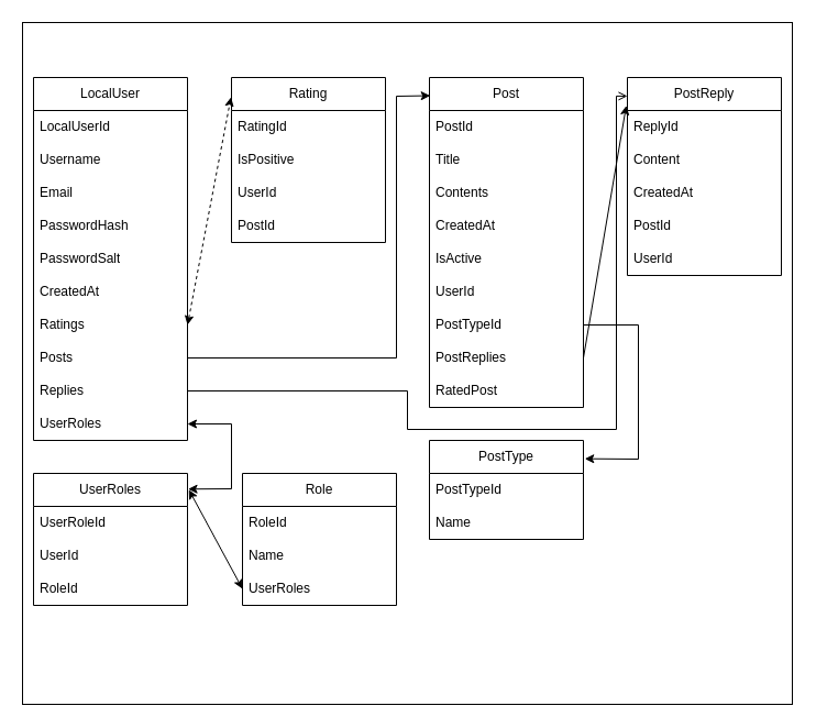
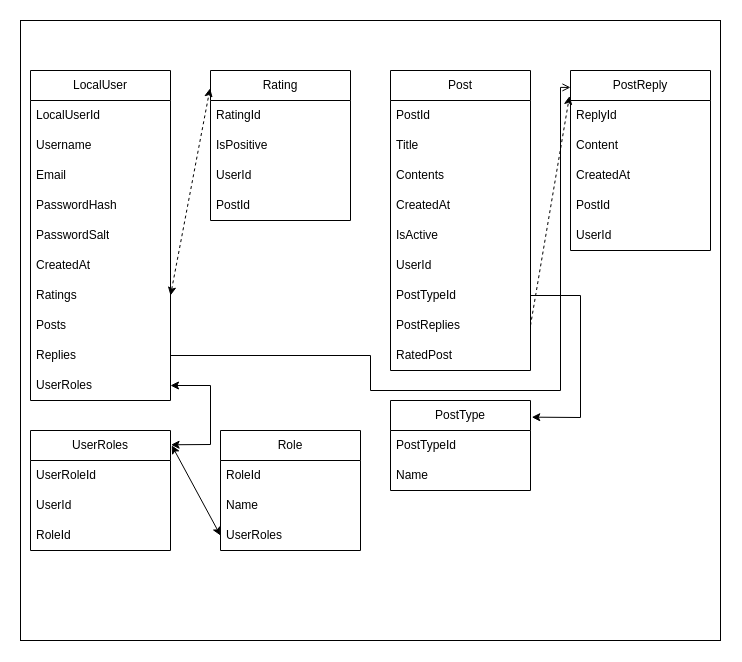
- <mxCell id="29" value="" style="endArrow=classic;html=1;rounded=0;exitX=1;exitY=0.5;exitDx=0;exitDy=0;entryX=-0.007;entryY=0.142;entryDx=0;entryDy=0;entryPerimeter=0;" parent="1" source="27" target="30" edge="1"><mxGeometry width="50" height="50" relative="1" as="geometry"><mxPoint x="410" y="610" as="sourcePoint" /><mxPoint x="460" y="560" as="targetPoint" /></mxGeometry></mxCell>
+ <mxCell id="29" value="" style="endArrow=classic;html=1;rounded=0;exitX=1;exitY=0.5;exitDx=0;exitDy=0;entryX=-0.007;entryY=0.142;entryDx=0;entryDy=0;entryPerimeter=0;dashed=1;" parent="1" source="27" target="30" edge="1"><mxGeometry width="50" height="50" relative="1" as="geometry"><mxPoint x="410" y="610" as="sourcePoint" /><mxPoint x="460" y="560" as="targetPoint" /></mxGeometry></mxCell>
- <mxCell id="14" value="" style="endArrow=classic;html=1;rounded=0;entryX=0.005;entryY=0.055;entryDx=0;entryDy=0;exitX=1;exitY=0.5;exitDx=0;exitDy=0;entryPerimeter=0;" parent="1" source="11" target="19" edge="1"><mxGeometry width="50" height="50" relative="1" as="geometry"><mxPoint x="230" y="395" as="sourcePoint" /><mxPoint x="300" y="170" as="targetPoint" /><Array as="points"><mxPoint x="360" y="325" /><mxPoint x="360" y="87" /></Array></mxGeometry></mxCell>
